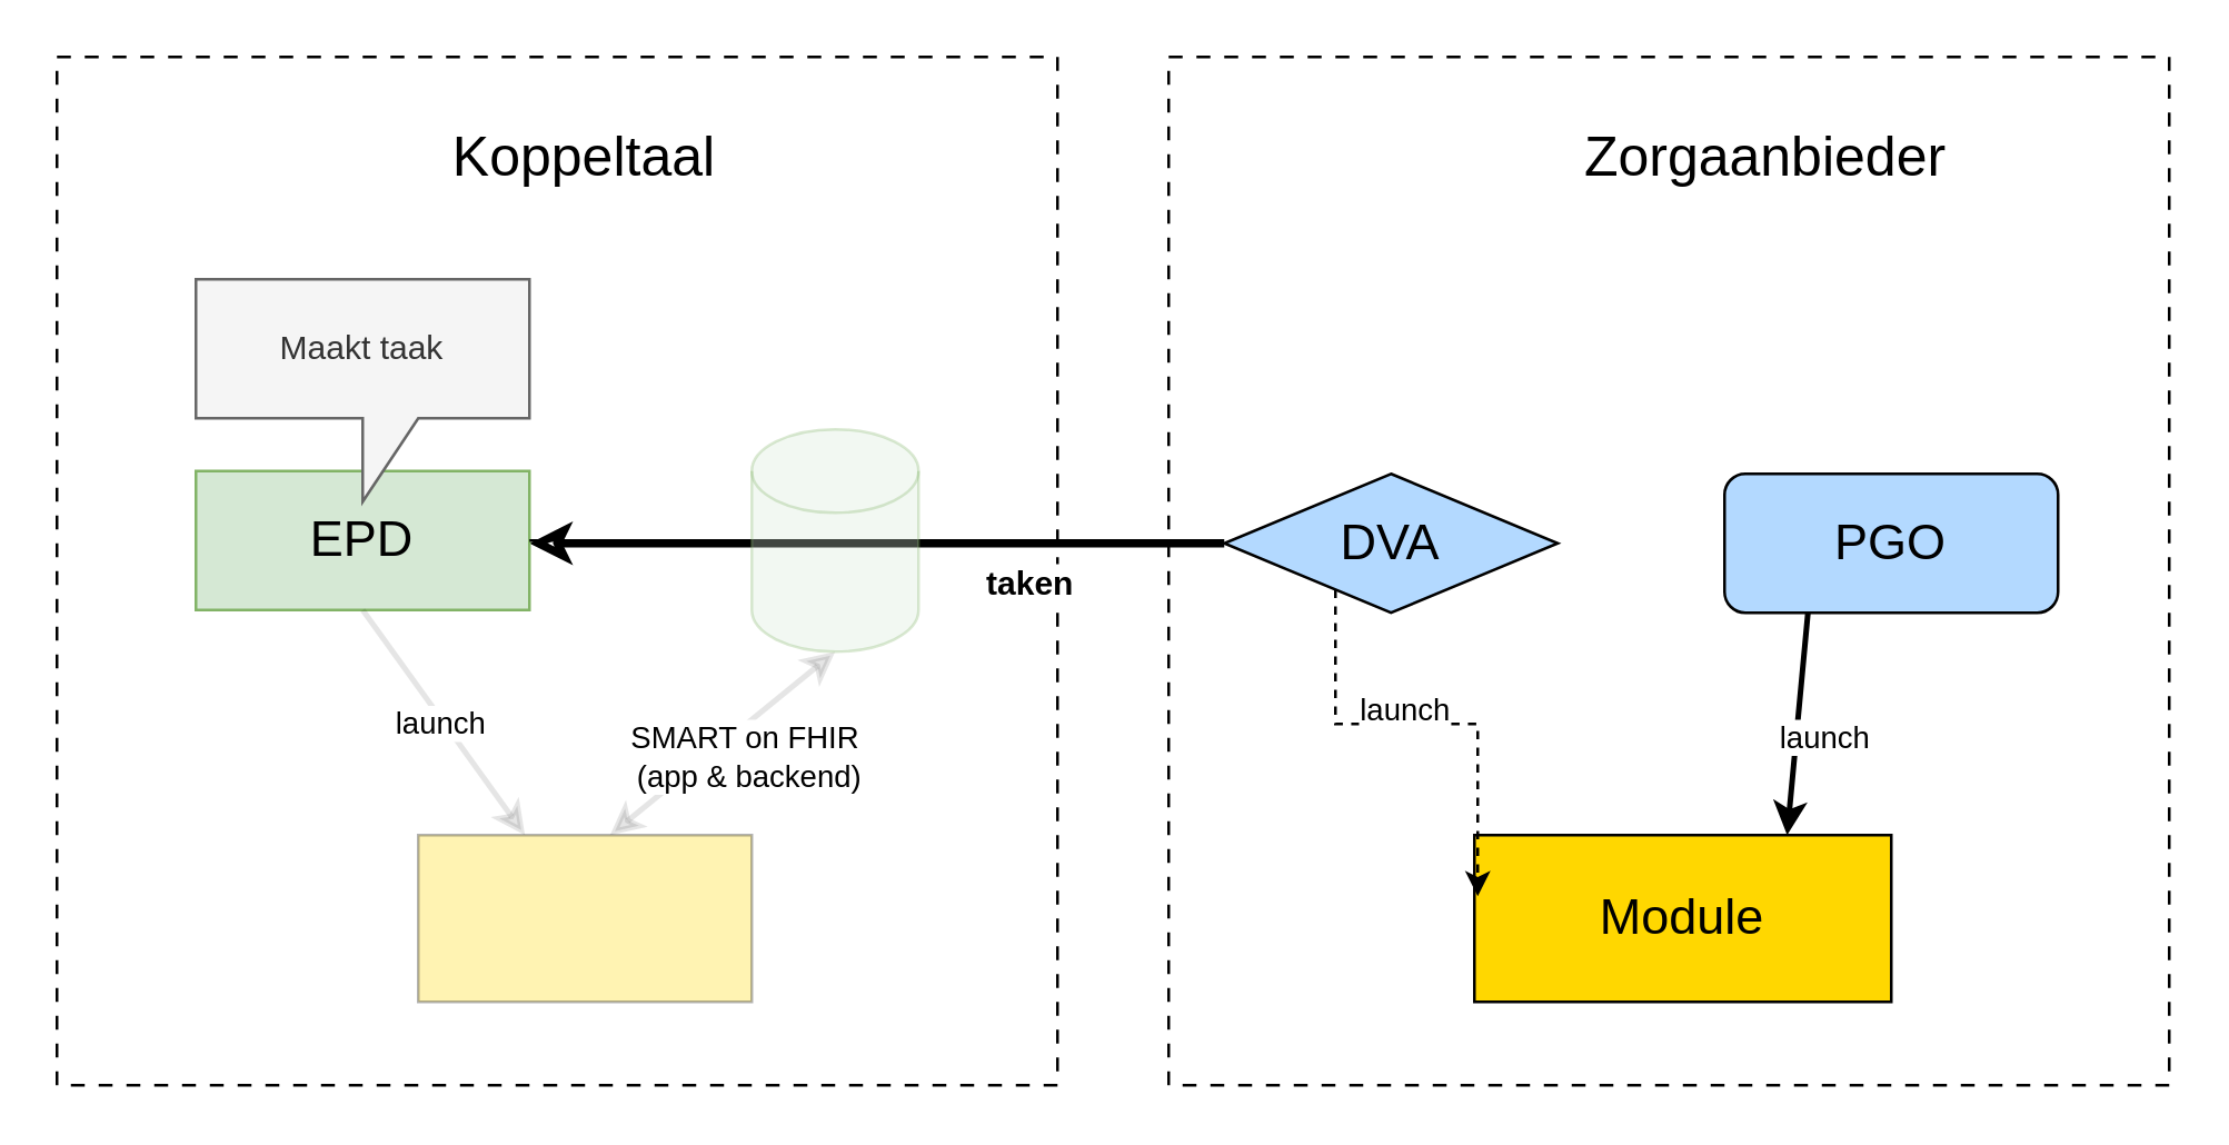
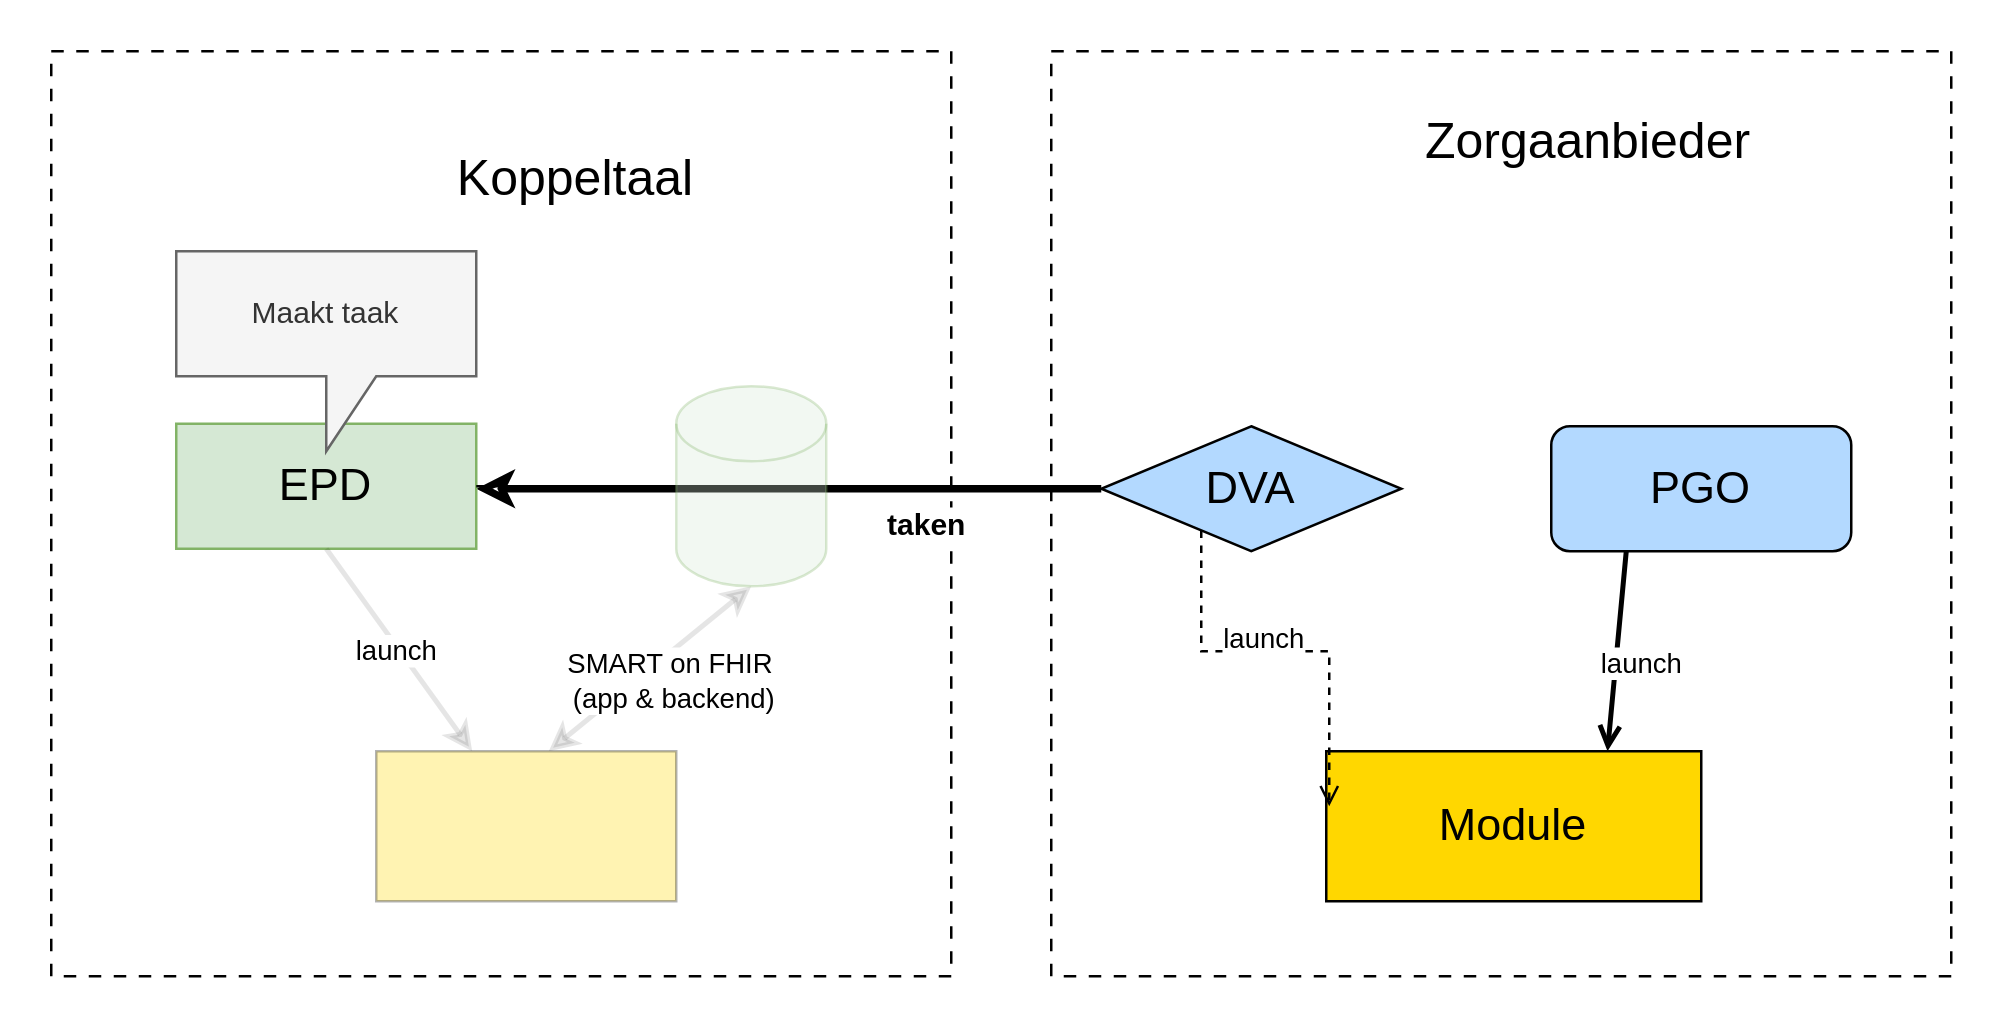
- <mxCell id="11" value="Koppeltaal" style="text;html=1;strokeColor=none;fillColor=none;align=center;verticalAlign=middle;whiteSpace=wrap;rounded=0;fontSize=20;fontStyle=0;" parent="1" vertex="1"><mxGeometry x="150" y="40" width="120" height="30" as="geometry" /></mxCell>
+ <mxCell id="11" value="Koppeltaal" style="text;html=1;strokeColor=none;fillColor=none;align=center;verticalAlign=middle;whiteSpace=wrap;rounded=0;fontSize=20;fontStyle=0;" parent="1" vertex="1"><mxGeometry x="170" y="55" width="120" height="30" as="geometry" /></mxCell>
- <mxCell id="9" value="launch" style="rounded=0;orthogonalLoop=1;jettySize=auto;html=1;exitX=0.25;exitY=1;exitDx=0;exitDy=0;strokeColor=#000000;strokeWidth=2;fontSize=11;entryX=0.75;entryY=0;entryDx=0;entryDy=0;" parent="1" source="6" target="7" edge="1"><mxGeometry x="0.1" y="10" relative="1" as="geometry"><mxPoint as="offset" /><mxPoint x="620" y="290" as="targetPoint" /></mxGeometry></mxCell>
+ <mxCell id="9" value="launch" style="rounded=0;orthogonalLoop=1;jettySize=auto;html=1;exitX=0.25;exitY=1;exitDx=0;exitDy=0;strokeColor=#000000;strokeWidth=2;fontSize=11;entryX=0.75;entryY=0;entryDx=0;entryDy=0;endArrow=open;" parent="1" source="6" target="7" edge="1"><mxGeometry x="0.1" y="10" relative="1" as="geometry"><mxPoint as="offset" /><mxPoint x="620" y="290" as="targetPoint" /></mxGeometry></mxCell>
- <mxCell id="10" value="launch" style="rounded=0;orthogonalLoop=1;jettySize=auto;html=1;exitX=0.25;exitY=1;exitDx=0;exitDy=0;entryX=0.008;entryY=0.367;entryDx=0;entryDy=0;strokeColor=#000000;dashed=1;dashPattern=3 3;fontSize=11;entryPerimeter=0;edgeStyle=orthogonalEdgeStyle;" parent="1" source="5" target="7" edge="1"><mxGeometry x="-0.1" y="5" relative="1" as="geometry"><mxPoint as="offset" /></mxGeometry></mxCell>
+ <mxCell id="10" value="launch" style="rounded=0;orthogonalLoop=1;jettySize=auto;html=1;exitX=0.25;exitY=1;exitDx=0;exitDy=0;entryX=0.008;entryY=0.367;entryDx=0;entryDy=0;strokeColor=#000000;dashed=1;dashPattern=3 3;fontSize=11;entryPerimeter=0;edgeStyle=orthogonalEdgeStyle;endArrow=open;" parent="1" source="5" target="7" edge="1"><mxGeometry x="-0.1" y="5" relative="1" as="geometry"><mxPoint as="offset" /></mxGeometry></mxCell>
